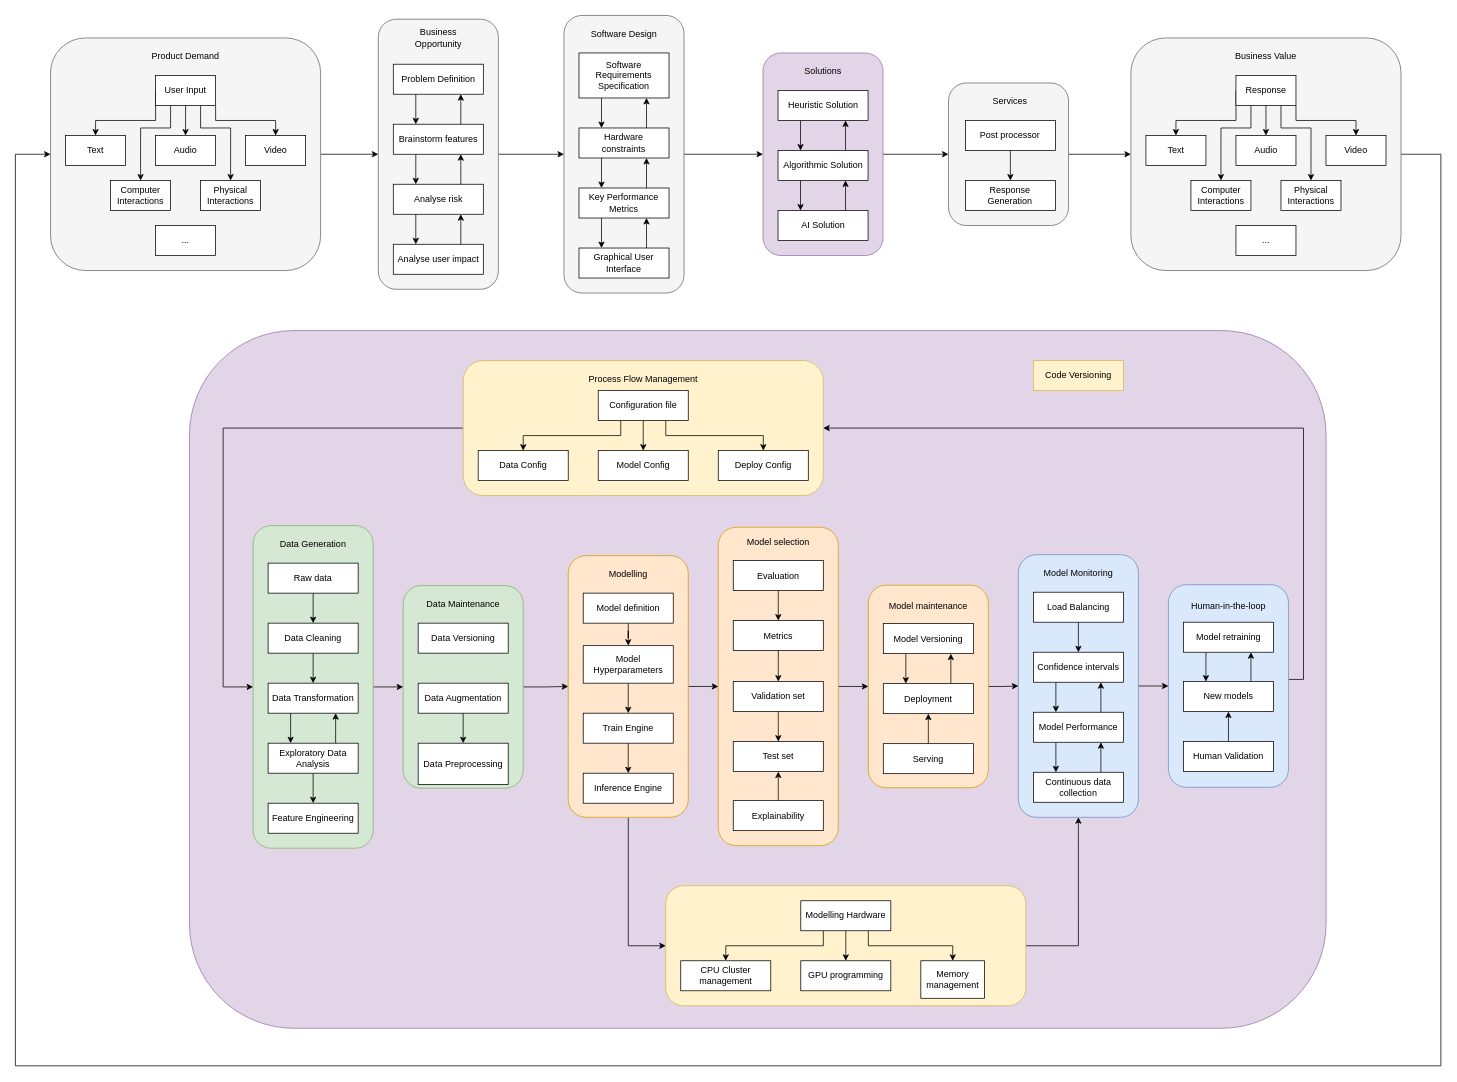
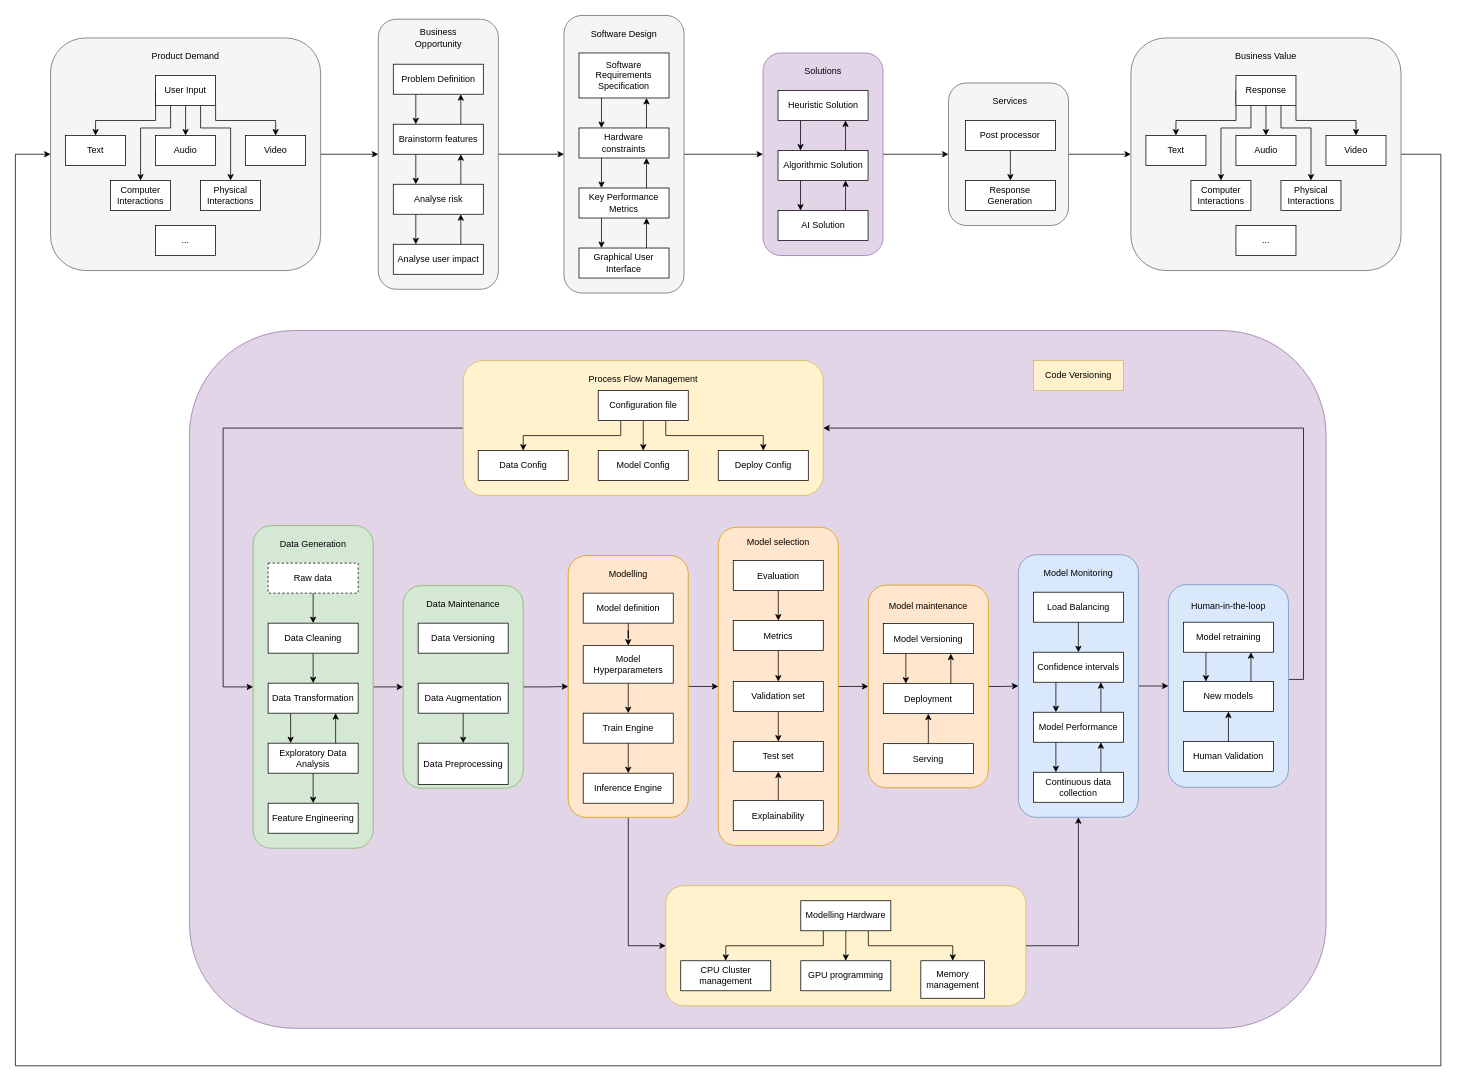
- <mxCell id="37" value="Raw data" style="rounded=0;whiteSpace=wrap;html=1;" parent="1" vertex="1"><mxGeometry x="356.86" y="750" width="120" height="40" as="geometry" /></mxCell>
+ <mxCell id="37" value="Raw data" style="rounded=0;whiteSpace=wrap;html=1;dashed=1;" parent="1" vertex="1"><mxGeometry x="356.86" y="750" width="120" height="40" as="geometry" /></mxCell>
